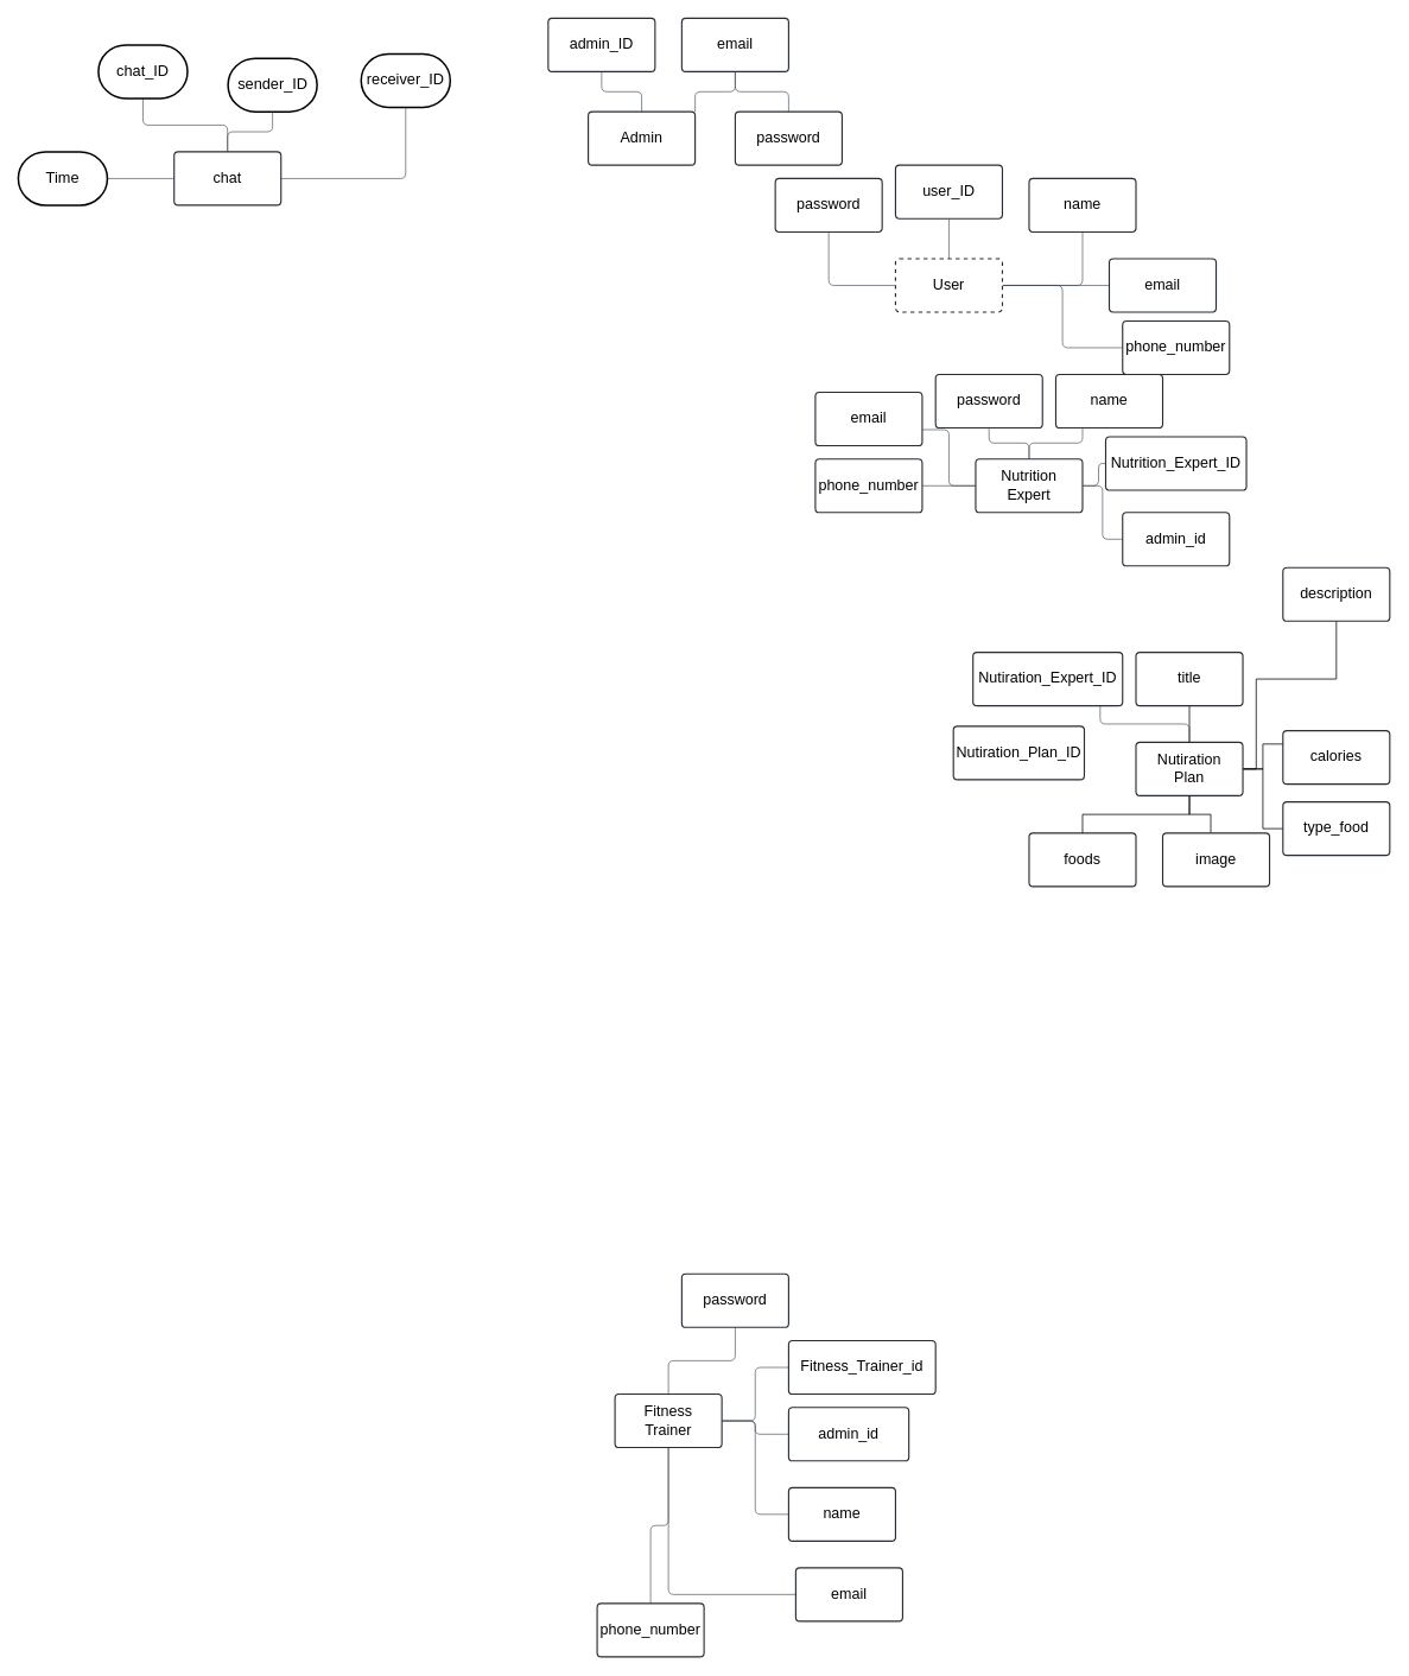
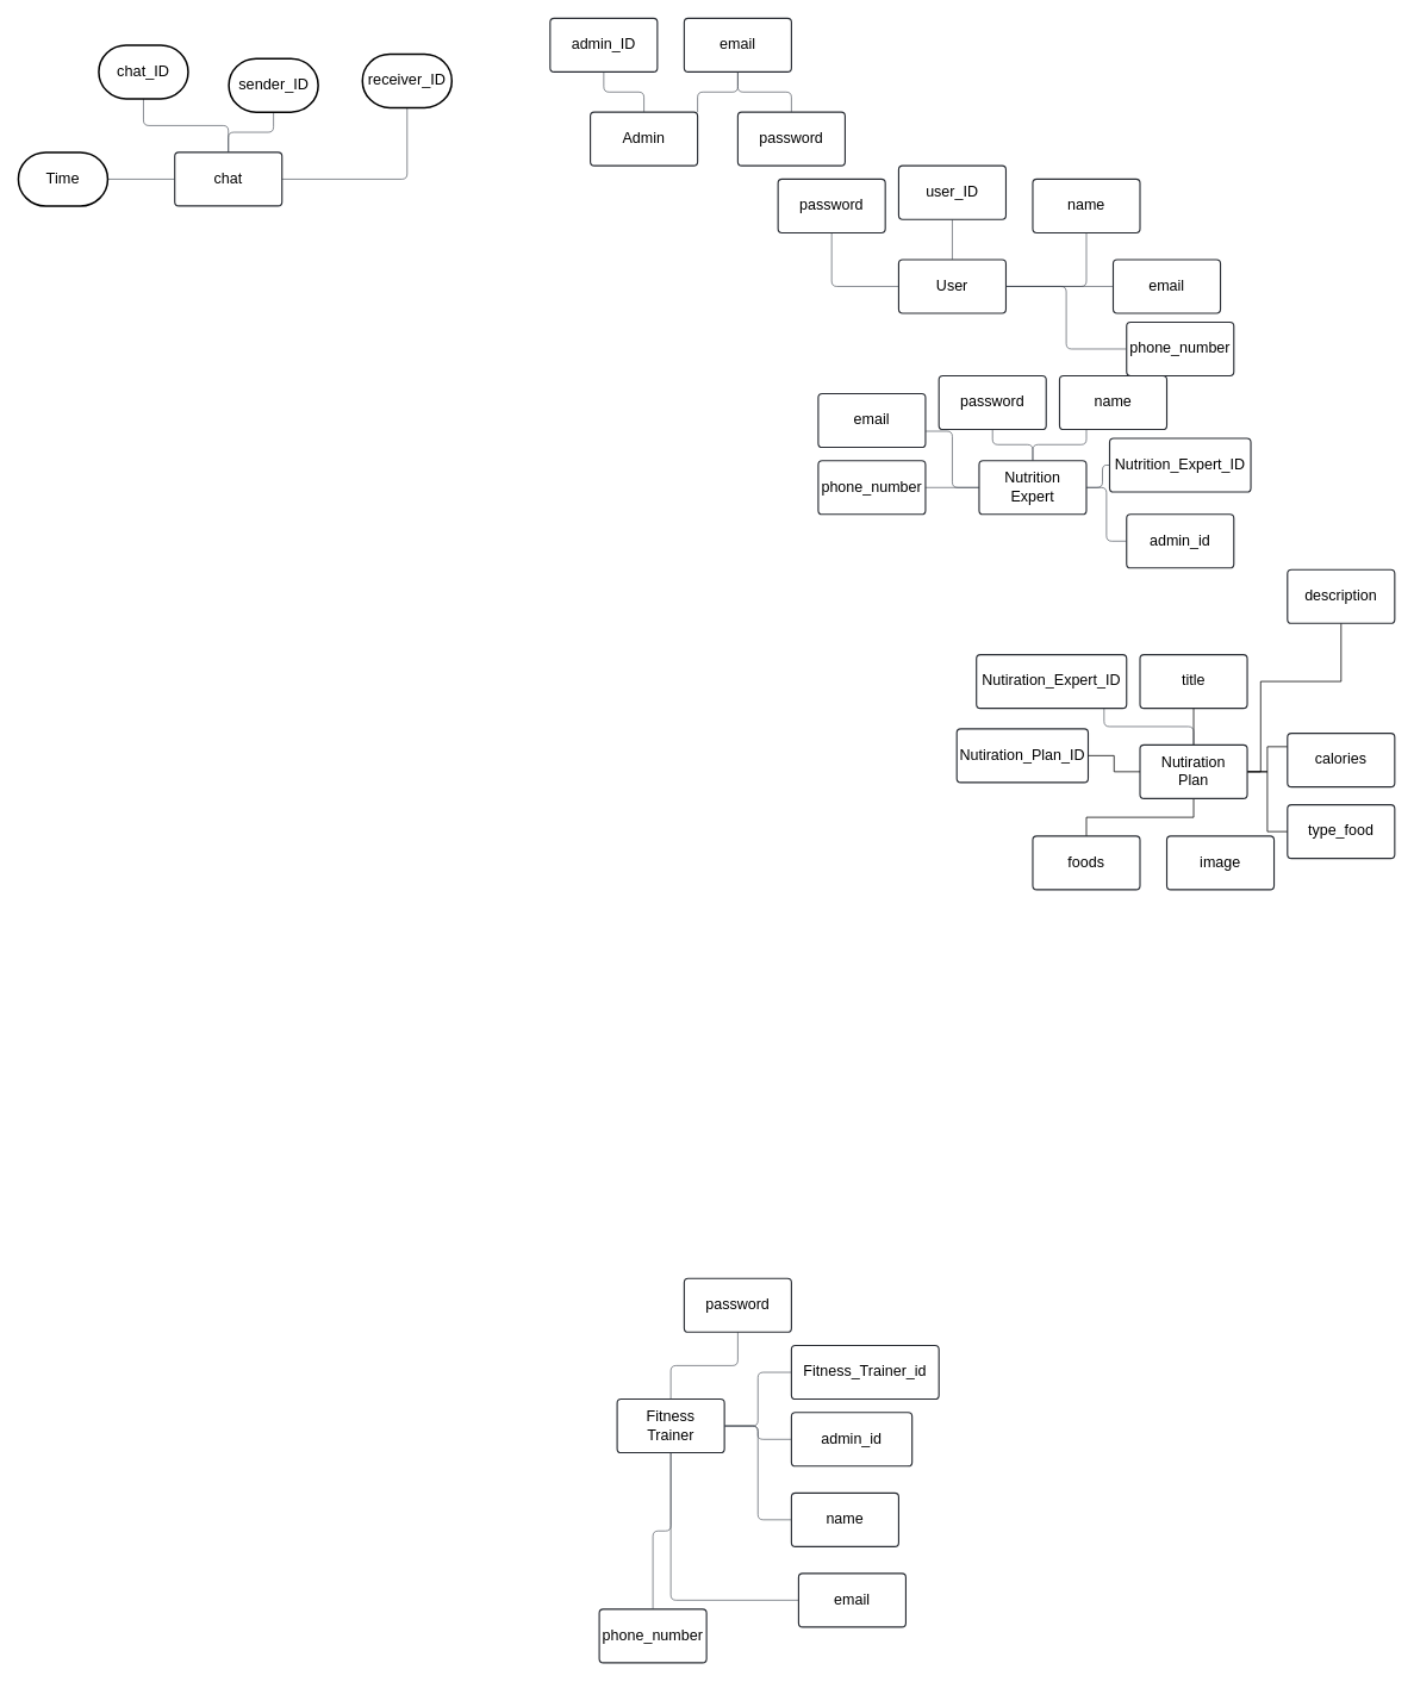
- <mxCell id="9" value="User" style="html=1;overflow=block;blockSpacing=1;whiteSpace=wrap;fontSize=16.7;spacing=3.8;strokeColor=#282c33;strokeOpacity=100;fillOpacity=0;rounded=1;absoluteArcSize=1;arcSize=9;fillColor=#000000;strokeWidth=1.5;lucidId=ub4.8B3P5FTU;dashed=1;" vertex="1" parent="1"><mxGeometry x="1005" y="290" width="120" height="60" as="geometry" /></mxCell>
+ <mxCell id="9" value="User" style="html=1;overflow=block;blockSpacing=1;whiteSpace=wrap;fontSize=16.7;spacing=3.8;strokeColor=#282c33;strokeOpacity=100;fillOpacity=0;rounded=1;absoluteArcSize=1;arcSize=9;fillColor=#000000;strokeWidth=1.5;lucidId=ub4.8B3P5FTU;" vertex="1" parent="1"><mxGeometry x="1005" y="290" width="120" height="60" as="geometry" /></mxCell>
- <mxCell id="48" style="edgeStyle=orthogonalEdgeStyle;rounded=0;orthogonalLoop=1;jettySize=auto;html=1;entryX=0.45;entryY=-0.011;entryDx=0;entryDy=0;entryPerimeter=0;endArrow=none;startFill=0;" edge="1" parent="1" source="16" target="45"><mxGeometry relative="1" as="geometry" /></mxCell>
+ <mxCell id="48" style="edgeStyle=orthogonalEdgeStyle;rounded=0;orthogonalLoop=1;jettySize=auto;html=1;endArrow=none;startFill=0;" edge="1" parent="1" source="16" target="44"><mxGeometry relative="1" as="geometry" /></mxCell>
